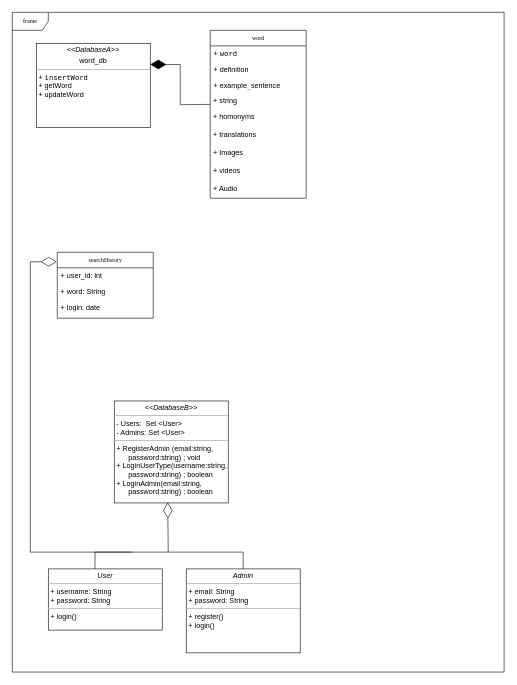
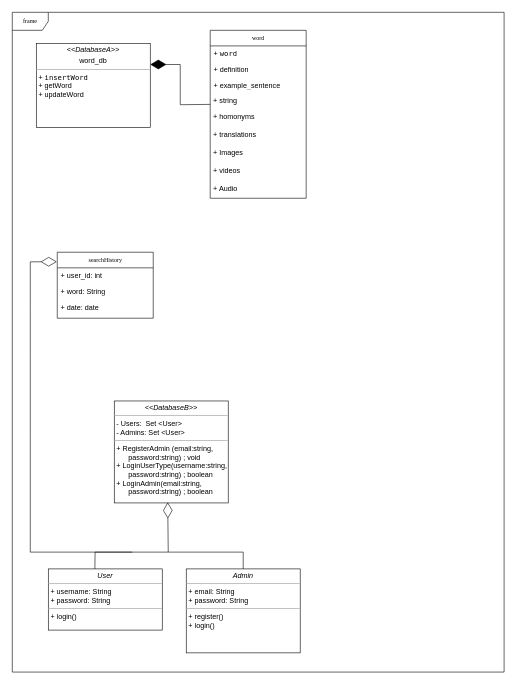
- <mxCell id="16" value="+ login: date" style="text;html=1;strokeColor=none;fillColor=none;align=left;verticalAlign=top;spacingLeft=4;spacingRight=4;whiteSpace=wrap;overflow=hidden;rotatable=0;points=[[0,0.5],[1,0.5]];portConstraint=eastwest;" vertex="1" parent="13"><mxGeometry y="78" width="160" height="26" as="geometry" /></mxCell>
+ <mxCell id="16" value="+ date: date" style="text;html=1;strokeColor=none;fillColor=none;align=left;verticalAlign=top;spacingLeft=4;spacingRight=4;whiteSpace=wrap;overflow=hidden;rotatable=0;points=[[0,0.5],[1,0.5]];portConstraint=eastwest;" vertex="1" parent="13"><mxGeometry y="78" width="160" height="26" as="geometry" /></mxCell>
